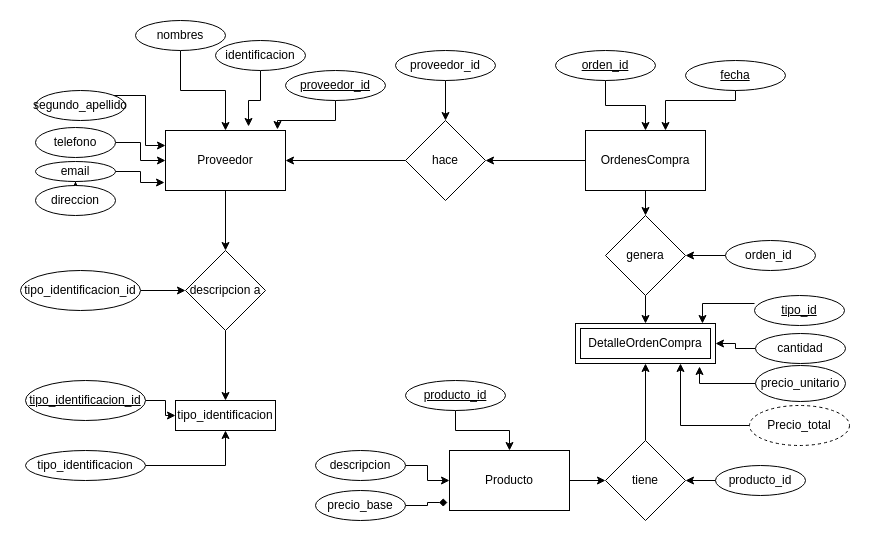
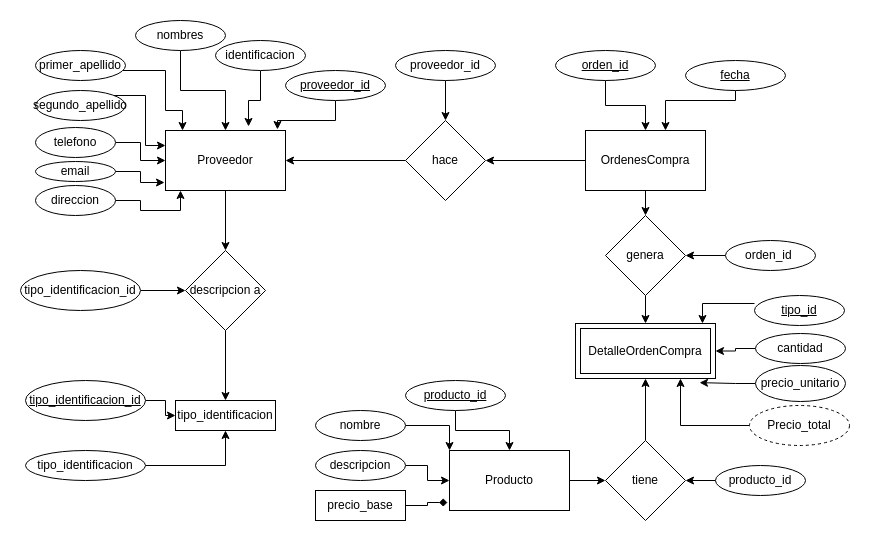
+ <mxCell id="30" value="primer_apellido" style="ellipse;whiteSpace=wrap;html=1;" vertex="1" parent="1"><mxGeometry y="50" width="90" height="30" as="geometry" x="35" /></mxCell>
+ <mxCell id="29" value="" style="edgeStyle=orthogonalEdgeStyle;rounded=0;orthogonalLoop=1;jettySize=auto;html=1;" edge="1" parent="1" source="30" target="4"><mxGeometry relative="1" as="geometry"><Array as="points"><mxPoint x="165" y="70" /><mxPoint x="165" y="110" /><mxPoint x="182" y="110" /></Array></mxGeometry></mxCell>
- <mxCell id="15" value="" style="edgeStyle=orthogonalEdgeStyle;rounded=0;orthogonalLoop=1;jettySize=auto;html=1;" edge="1" parent="1" source="16" target="18"><mxGeometry relative="1" as="geometry"><mxPoint x="175" y="200" as="targetPoint" /></mxGeometry></mxCell>
+ <mxCell id="15" value="" style="edgeStyle=orthogonalEdgeStyle;rounded=0;orthogonalLoop=1;jettySize=auto;html=1;entryX=0.125;entryY=1;entryDx=0;entryDy=0;entryPerimeter=0;" edge="1" parent="1" source="16" target="4"><mxGeometry relative="1" as="geometry"><mxPoint x="175" y="200" as="targetPoint" /></mxGeometry></mxCell>
- <mxCell id="2" value="DetalleOrdenCompra" style="shape=ext;margin=3;double=1;whiteSpace=wrap;html=1;align=center;" vertex="1" parent="1"><mxGeometry x="575" y="323" width="140" height="40" as="geometry" /></mxCell>
+ <mxCell id="2" value="DetalleOrdenCompra" style="shape=ext;margin=3;double=1;whiteSpace=wrap;html=1;align=center;" vertex="1" parent="1"><mxGeometry x="575" y="323" width="140" height="55" as="geometry" /></mxCell>
+ <mxCell id="42" value="nombre" style="ellipse;whiteSpace=wrap;html=1;" vertex="1" parent="1"><mxGeometry x="315" y="410" width="90" height="30" as="geometry" /></mxCell>
+ <mxCell id="41" value="" style="edgeStyle=orthogonalEdgeStyle;rounded=0;orthogonalLoop=1;jettySize=auto;html=1;entryX=0;entryY=0;entryDx=0;entryDy=0;" edge="1" parent="1" source="42" target="7"><mxGeometry relative="1" as="geometry" /></mxCell>
- <mxCell id="38" value="precio_base" style="ellipse;whiteSpace=wrap;html=1;" vertex="1" parent="1"><mxGeometry x="315" y="490" width="90" height="30" as="geometry" /></mxCell>
+ <mxCell id="38" value="precio_base" style="whiteSpace=wrap;html=1;rounded=0;" vertex="1" parent="1"><mxGeometry x="315" y="490" width="90" height="30" as="geometry" /></mxCell>
